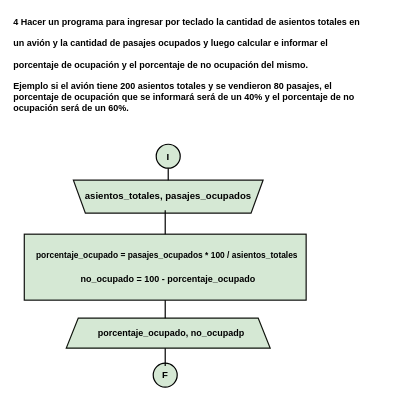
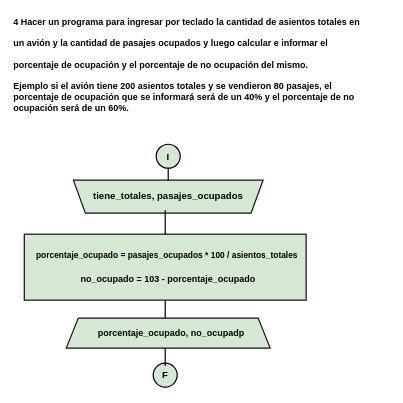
- <mxCell id="6" value="&lt;b&gt;&lt;font color=&quot;#000000&quot; style=&quot;font-size: 16px;&quot;&gt;asientos_totales, pasajes_ocupados&lt;/font&gt;&lt;/b&gt;" style="text;strokeColor=none;align=center;fillColor=none;html=1;verticalAlign=middle;whiteSpace=wrap;rounded=0;aspect=fixed;" vertex="1" parent="5"><mxGeometry x="8.13" y="-5" width="300" height="60" as="geometry" /></mxCell>
+ <mxCell id="6" value="&lt;b&gt;&lt;font color=&quot;#000000&quot; style=&quot;font-size: 16px;&quot;&gt;tiene_totales, pasajes_ocupados&lt;/font&gt;&lt;/b&gt;" style="text;strokeColor=none;align=center;fillColor=none;html=1;verticalAlign=middle;whiteSpace=wrap;rounded=0;aspect=fixed;" vertex="1" parent="5"><mxGeometry x="8.13" y="-5" width="300" height="60" as="geometry" /></mxCell>
- <mxCell id="16" value="&lt;font size=&quot;1&quot; color=&quot;#000000&quot;&gt;&lt;b style=&quot;font-size: 15px;&quot;&gt;no_ocupado = 100 - porcentaje_ocupado&lt;/b&gt;&lt;/font&gt;" style="text;strokeColor=none;align=center;fillColor=none;html=1;verticalAlign=middle;whiteSpace=wrap;rounded=0;aspect=fixed;" vertex="1" parent="3"><mxGeometry x="90" y="195" width="300" height="70" as="geometry" /></mxCell>
+ <mxCell id="16" value="&lt;font size=&quot;1&quot; color=&quot;#000000&quot;&gt;&lt;b style=&quot;font-size: 15px;&quot;&gt;no_ocupado = 103 - porcentaje_ocupado&lt;/b&gt;&lt;/font&gt;" style="text;strokeColor=none;align=center;fillColor=none;html=1;verticalAlign=middle;whiteSpace=wrap;rounded=0;aspect=fixed;" vertex="1" parent="3"><mxGeometry x="90" y="195" width="300" height="70" as="geometry" /></mxCell>
